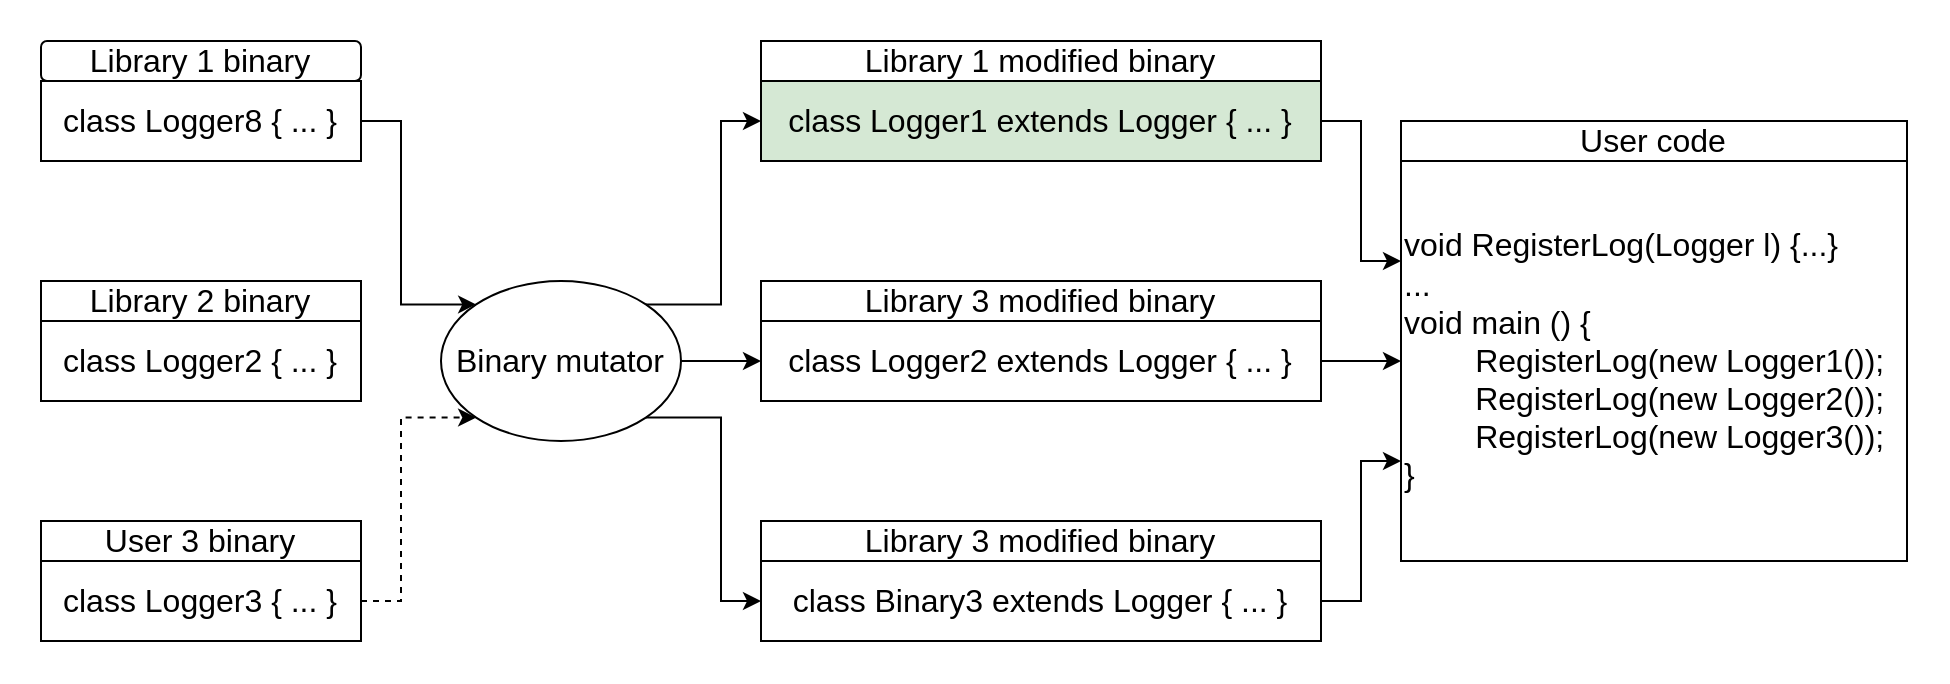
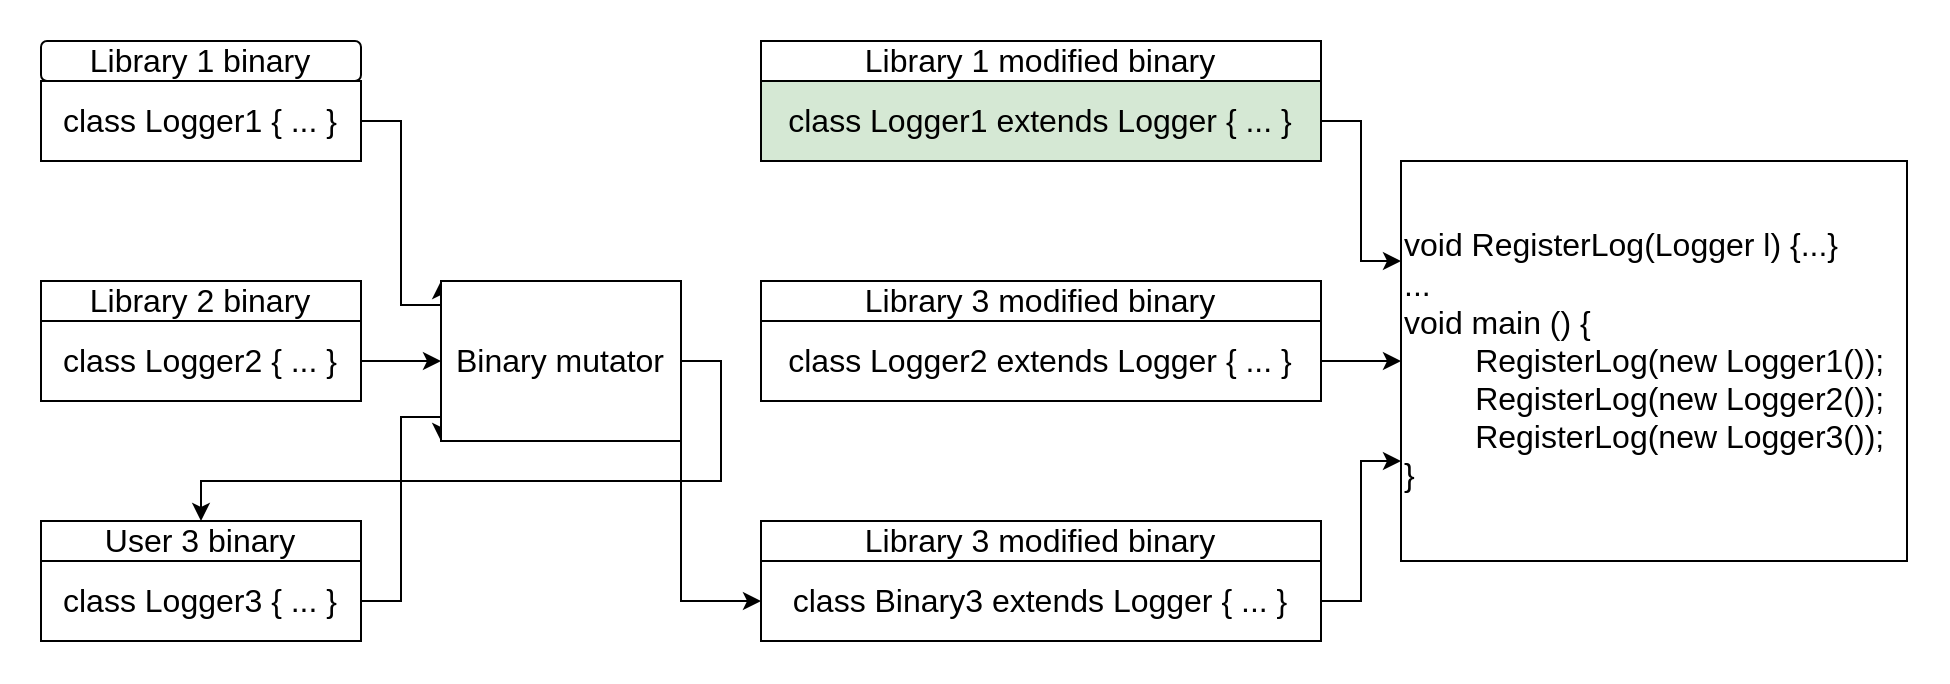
- <mxCell id="3" value="&lt;font style=&quot;font-size: 16px;&quot;&gt;class Logger8 { ... }&lt;/font&gt;" style="rounded=0;whiteSpace=wrap;html=1;" parent="1" vertex="1"><mxGeometry x="20" y="40" width="160" height="40" as="geometry" /></mxCell>
+ <mxCell id="3" value="&lt;font style=&quot;font-size: 16px;&quot;&gt;class Logger1 { ... }&lt;/font&gt;" style="rounded=0;whiteSpace=wrap;html=1;" parent="1" vertex="1"><mxGeometry x="20" y="40" width="160" height="40" as="geometry" /></mxCell>
- <mxCell id="25" value="&lt;font style=&quot;font-size: 16px;&quot;&gt;User code&lt;/font&gt;" style="rounded=0;whiteSpace=wrap;html=1;" parent="1" vertex="1"><mxGeometry x="700" y="60" width="253" height="20" as="geometry" /></mxCell>
- <mxCell id="14" style="edgeStyle=orthogonalEdgeStyle;rounded=0;orthogonalLoop=1;jettySize=auto;html=1;exitX=1;exitY=0;exitDx=0;exitDy=0;entryX=0;entryY=0.5;entryDx=0;entryDy=0;" parent="1" source="15" target="17" edge="1"><mxGeometry relative="1" as="geometry" /></mxCell>
+ <mxCell id="4" style="edgeStyle=orthogonalEdgeStyle;rounded=0;orthogonalLoop=1;jettySize=auto;html=1;exitX=1;exitY=0.5;exitDx=0;exitDy=0;entryX=0;entryY=0.5;entryDx=0;entryDy=0;" parent="1" source="5" target="15" edge="1"><mxGeometry relative="1" as="geometry" /></mxCell>
- <mxCell id="15" value="&lt;div&gt;&lt;span style=&quot;font-size: 16px;&quot;&gt;Binary mutator&lt;/span&gt;&lt;/div&gt;" style="ellipse;whiteSpace=wrap;html=1;" parent="1" vertex="1"><mxGeometry x="220" y="140" width="120" height="80" as="geometry" /></mxCell>
+ <mxCell id="15" value="&lt;div&gt;&lt;span style=&quot;font-size: 16px;&quot;&gt;Binary mutator&lt;/span&gt;&lt;/div&gt;" style="whiteSpace=wrap;html=1;rounded=0;" parent="1" vertex="1"><mxGeometry x="220" y="140" width="120" height="80" as="geometry" /></mxCell>
- <mxCell id="13" style="edgeStyle=orthogonalEdgeStyle;rounded=0;orthogonalLoop=1;jettySize=auto;html=1;exitX=1;exitY=0.5;exitDx=0;exitDy=0;entryX=0;entryY=0.5;entryDx=0;entryDy=0;" parent="1" source="15" target="19" edge="1"><mxGeometry relative="1" as="geometry" /></mxCell>
+ <mxCell id="13" style="edgeStyle=orthogonalEdgeStyle;rounded=0;orthogonalLoop=1;jettySize=auto;html=1;exitX=1;exitY=0.5;exitDx=0;exitDy=0;" parent="1" source="15" target="11" edge="1"><mxGeometry relative="1" as="geometry" /></mxCell>
- <mxCell id="6" style="edgeStyle=orthogonalEdgeStyle;rounded=0;orthogonalLoop=1;jettySize=auto;html=1;exitX=1;exitY=0.5;exitDx=0;exitDy=0;entryX=0;entryY=1;entryDx=0;entryDy=0;dashed=1;" parent="1" source="7" target="15" edge="1"><mxGeometry relative="1" as="geometry"><Array as="points"><mxPoint x="200" y="300" /><mxPoint x="200" y="208" /></Array></mxGeometry></mxCell>
+ <mxCell id="6" style="edgeStyle=orthogonalEdgeStyle;rounded=0;orthogonalLoop=1;jettySize=auto;html=1;exitX=1;exitY=0.5;exitDx=0;exitDy=0;entryX=0;entryY=1;entryDx=0;entryDy=0;" parent="1" source="7" target="15" edge="1"><mxGeometry relative="1" as="geometry"><Array as="points"><mxPoint x="200" y="300" /><mxPoint x="200" y="208" /></Array></mxGeometry></mxCell>
